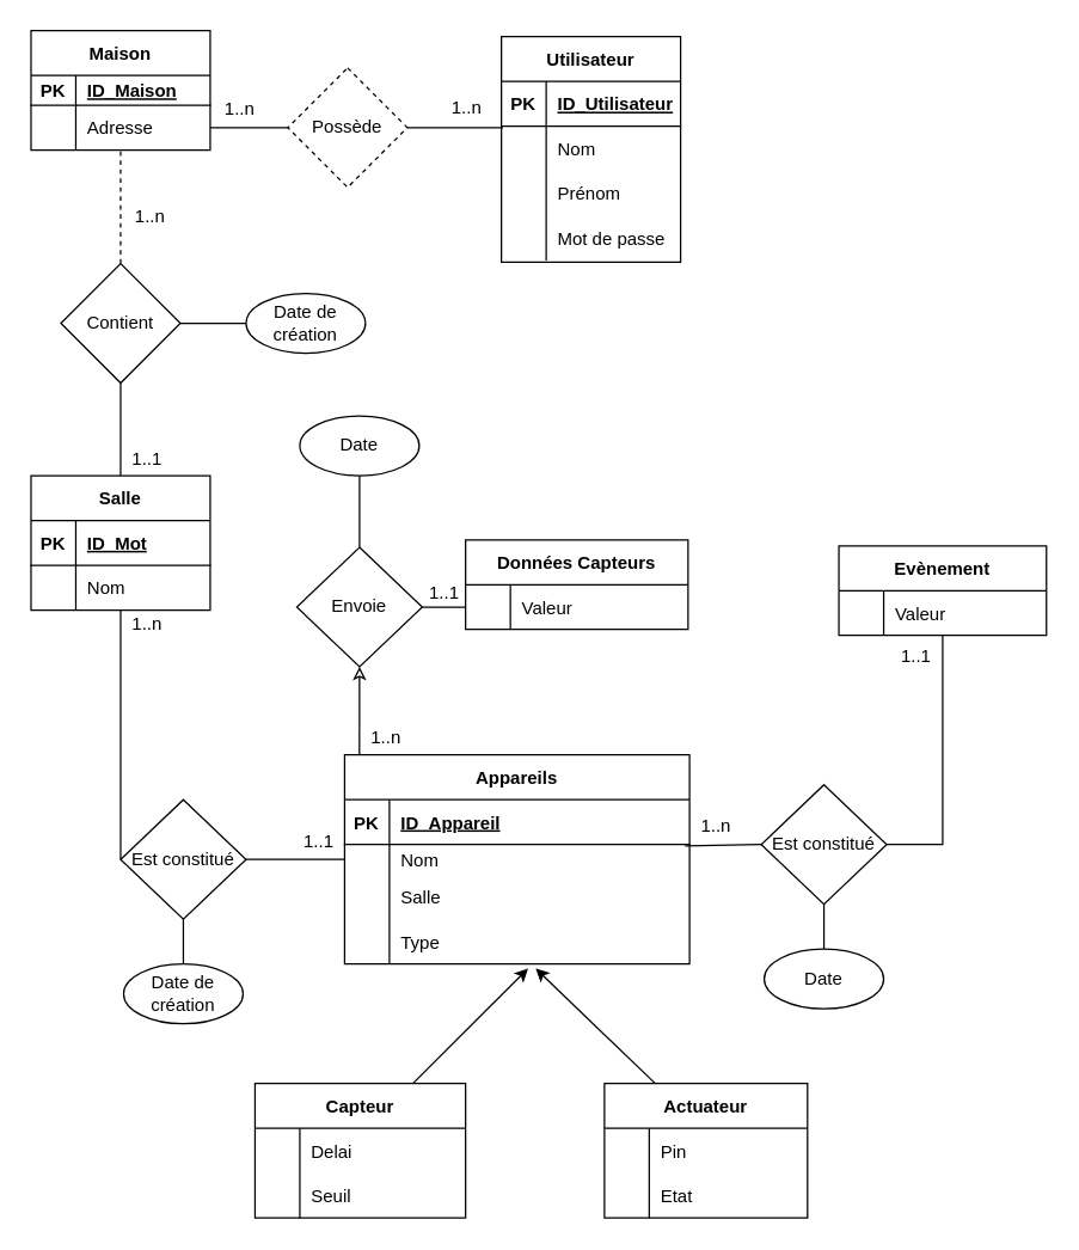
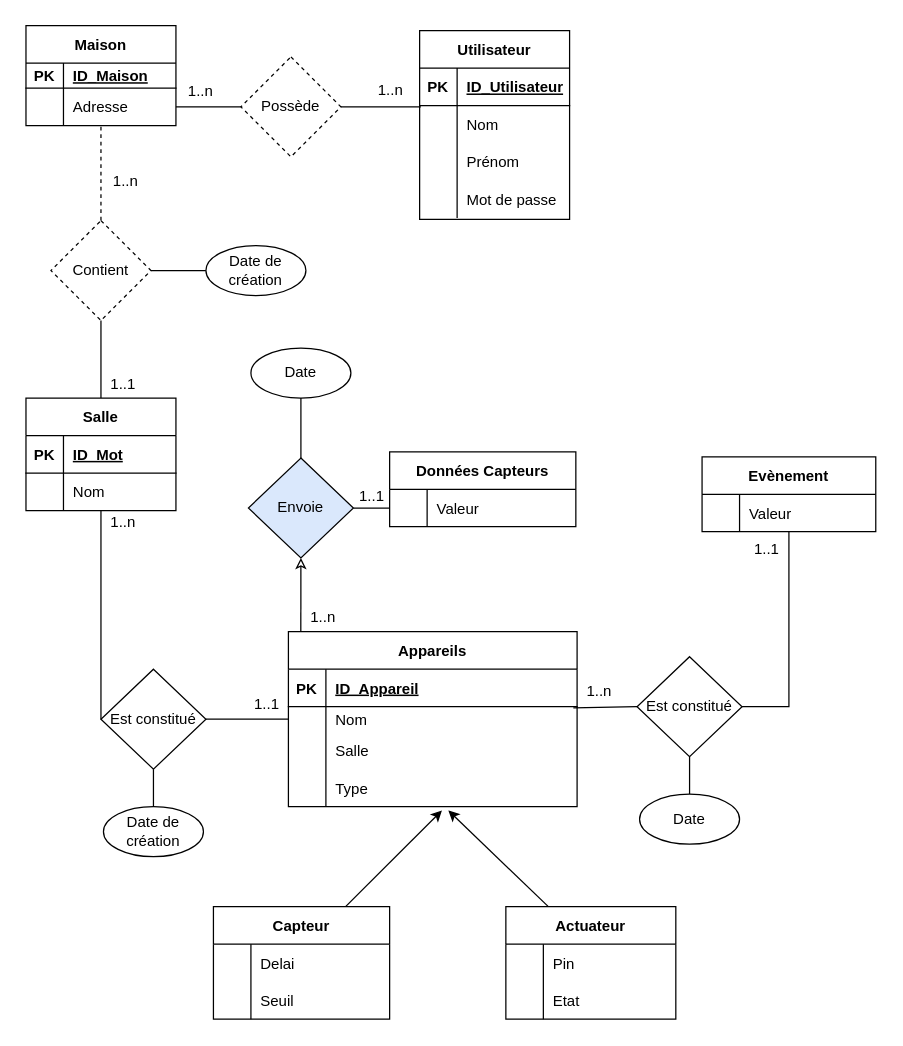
- <mxCell id="47" value="Contient" style="rhombus;whiteSpace=wrap;html=1;" parent="1" vertex="1"><mxGeometry x="40" y="176" width="80" height="80" as="geometry" /></mxCell>
+ <mxCell id="47" value="Contient" style="rhombus;whiteSpace=wrap;html=1;dashed=1;" parent="1" vertex="1"><mxGeometry x="40" y="176" width="80" height="80" as="geometry" /></mxCell>
- <mxCell id="76" value="Envoie" style="rhombus;whiteSpace=wrap;html=1;" parent="1" vertex="1"><mxGeometry x="198" y="366" width="84" height="80" as="geometry" /></mxCell>
+ <mxCell id="76" value="Envoie" style="rhombus;whiteSpace=wrap;html=1;fillColor=#dae8fc;" parent="1" vertex="1"><mxGeometry x="198" y="366" width="84" height="80" as="geometry" /></mxCell>
